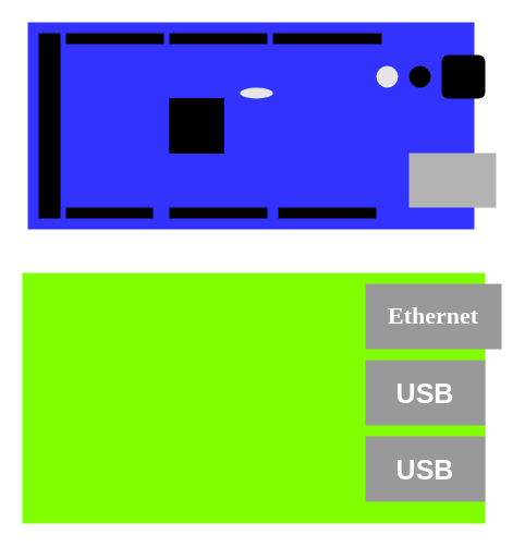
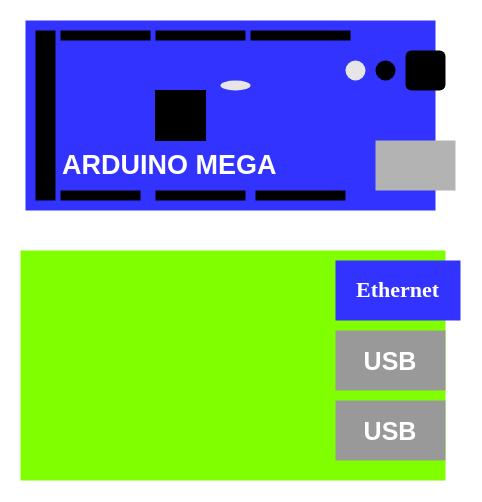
+ <mxCell id="16" value="ARDUINO MEGA" style="text;html=1;strokeColor=none;fillColor=none;align=left;verticalAlign=middle;whiteSpace=wrap;rounded=0;shadow=0;glass=0;sketch=0;fontColor=#FFFFFF;fontSize=27;fontStyle=1" vertex="1" parent="1"><mxGeometry x="60" y="150" width="220" height="30" as="geometry" /></mxCell>
- <mxCell id="18" value="&lt;span style=&quot;font-family: Verdana; font-size: 22px;&quot;&gt;Ethernet&lt;/span&gt;" style="rounded=0;whiteSpace=wrap;html=1;shadow=0;glass=0;sketch=0;fontSize=22;fontColor=#FFFFFF;strokeColor=none;fillColor=#999999;fontStyle=1" vertex="1" parent="1"><mxGeometry x="335" y="260" width="125" height="60" as="geometry" /></mxCell>
+ <mxCell id="18" value="&lt;span style=&quot;font-family: Verdana; font-size: 22px;&quot;&gt;Ethernet&lt;/span&gt;" style="rounded=0;whiteSpace=wrap;html=1;shadow=0;glass=0;sketch=0;fontSize=22;fontColor=#FFFFFF;strokeColor=none;fillColor=#3333ff;fontStyle=1;" vertex="1" parent="1"><mxGeometry x="335" y="260" width="125" height="60" as="geometry" /></mxCell>
